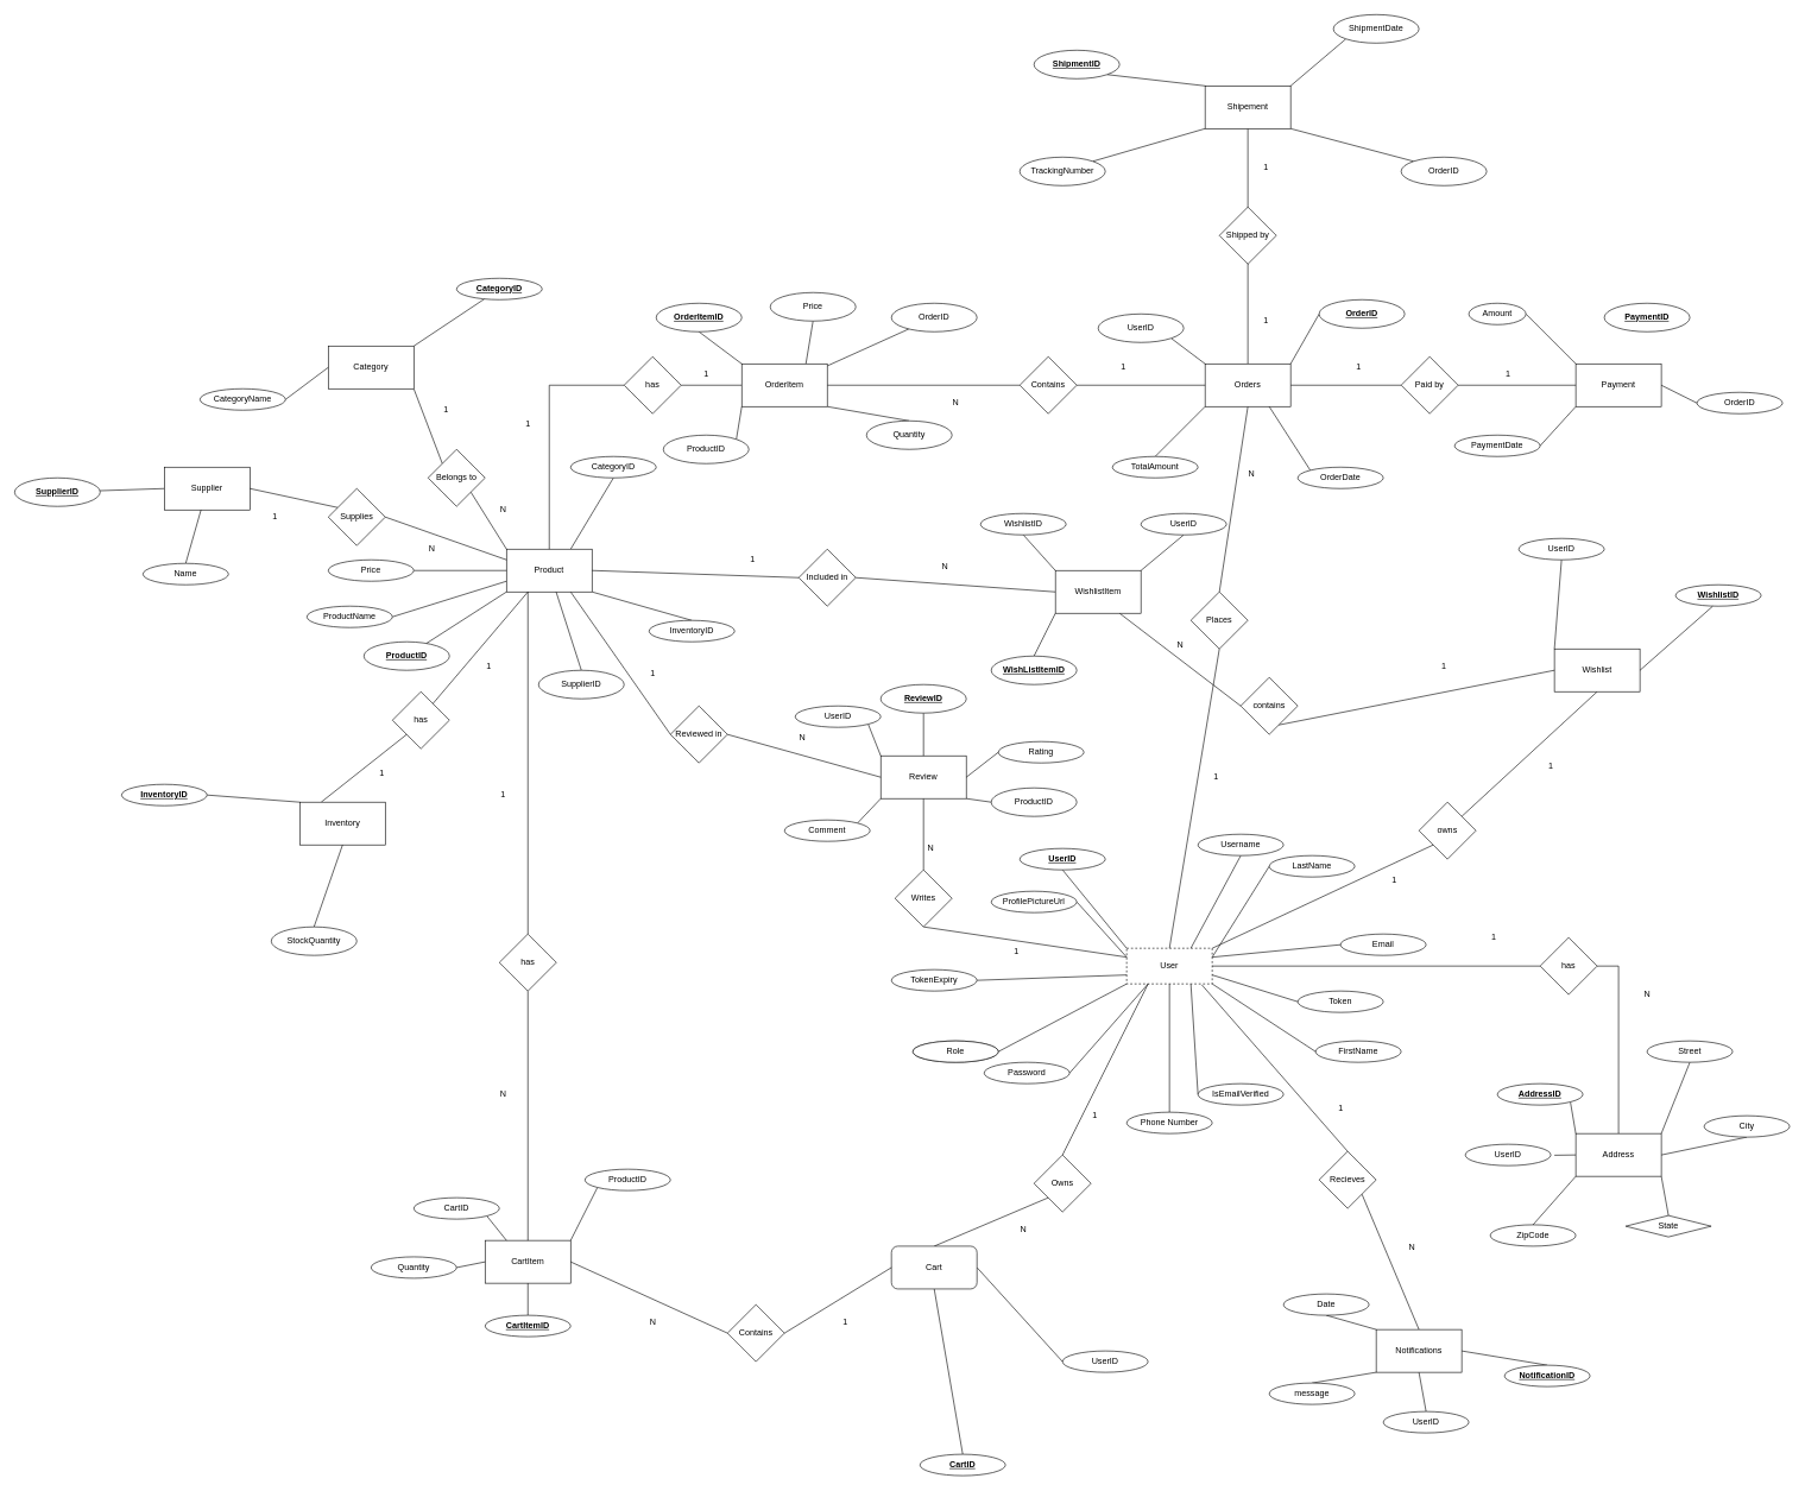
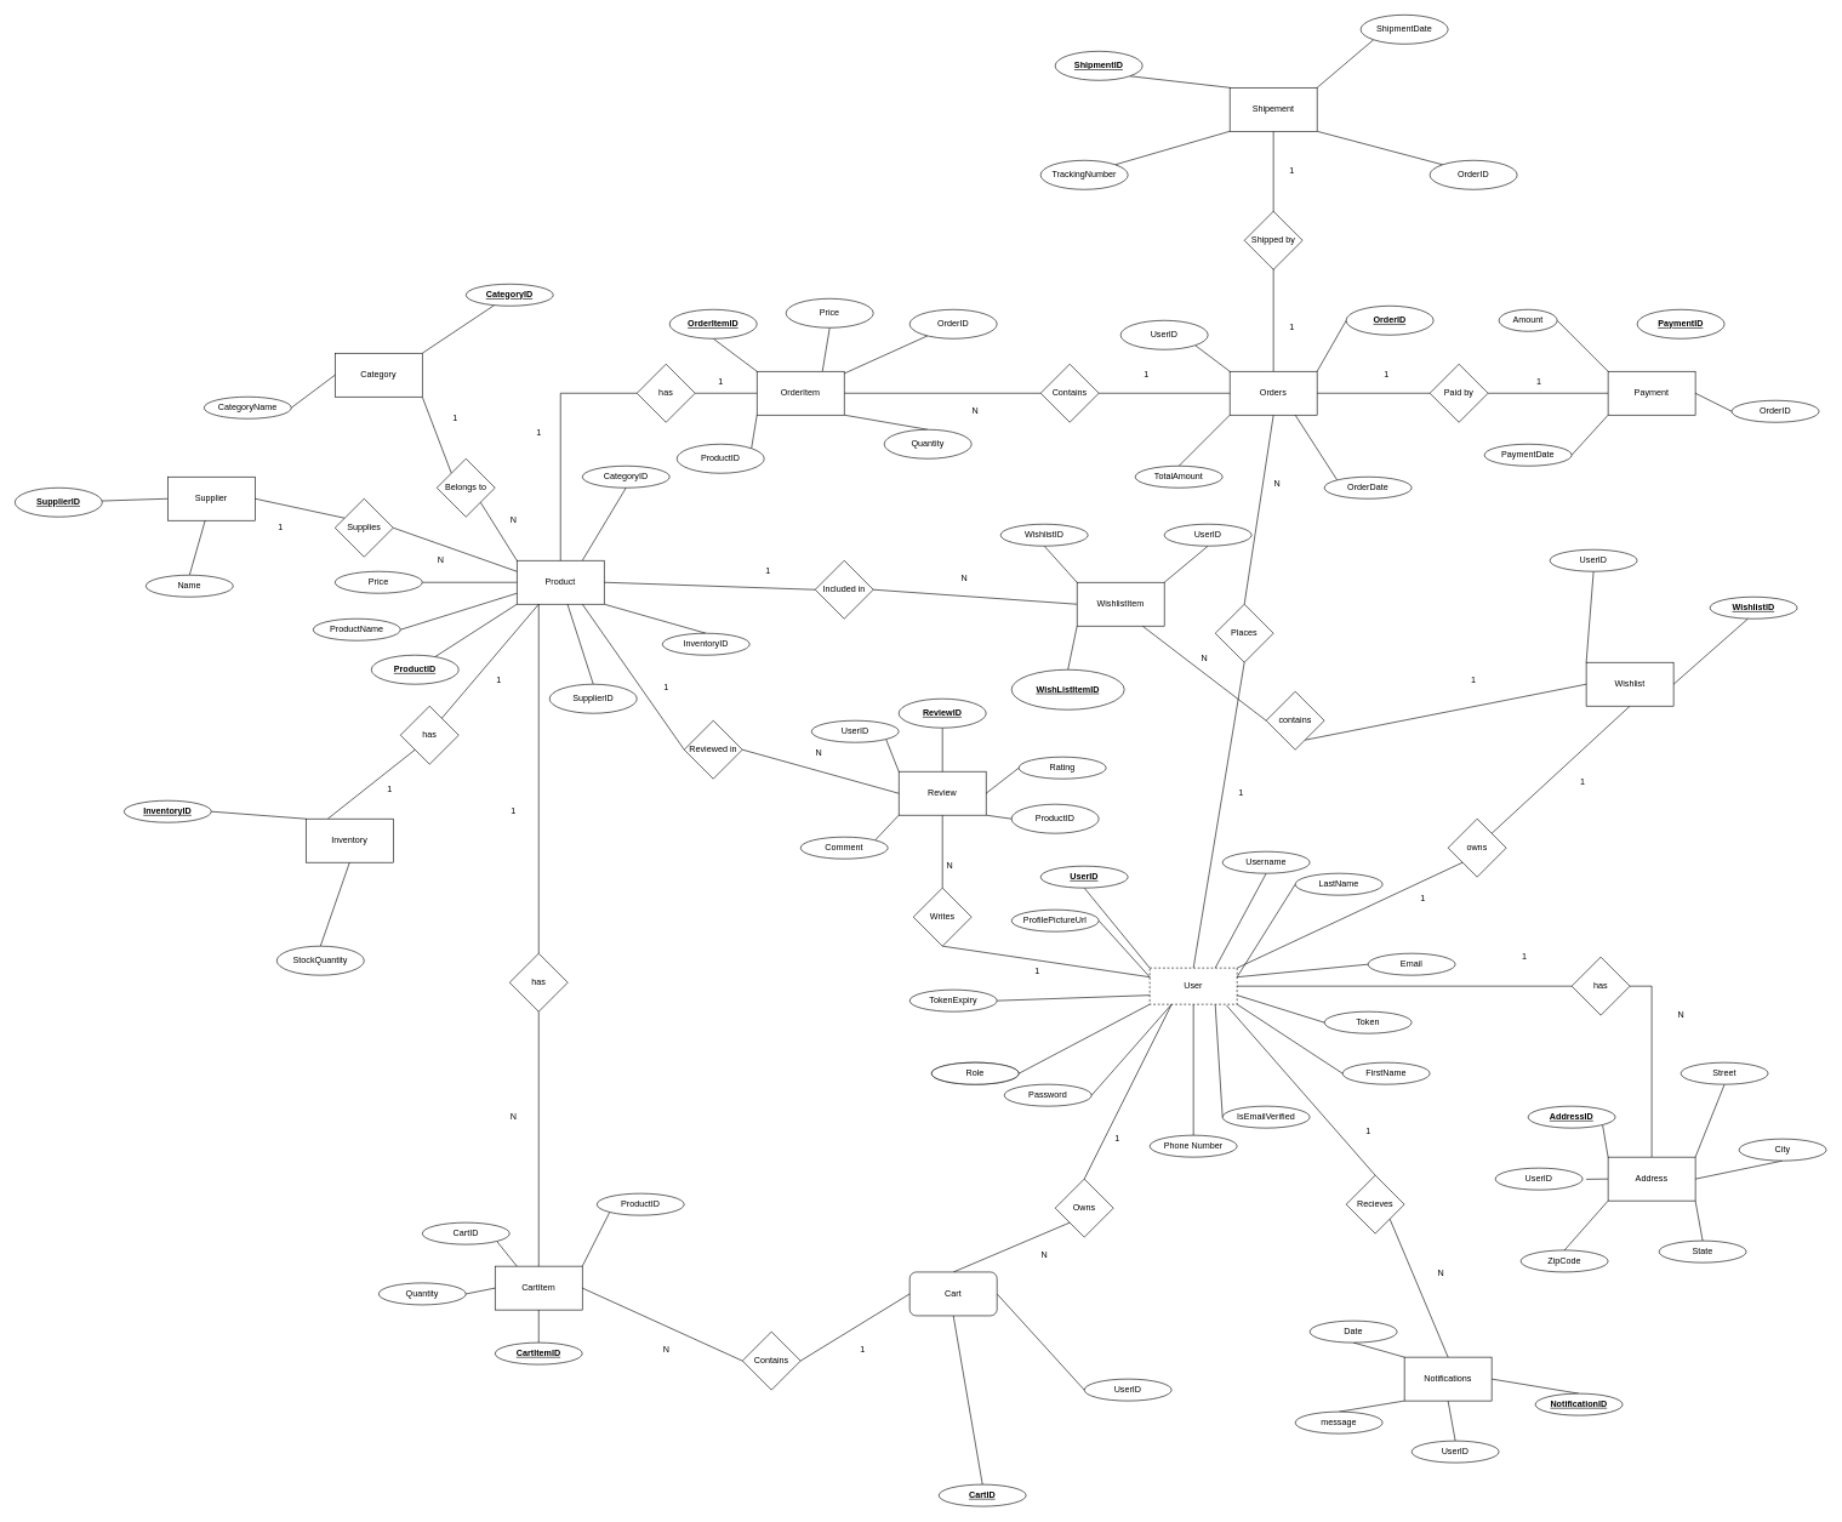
- <mxCell id="182" value="&lt;b&gt;&lt;u&gt;WishListItemID&lt;/u&gt;&lt;/b&gt;" style="ellipse;whiteSpace=wrap;html=1;" vertex="1" parent="1"><mxGeometry x="1390" y="920" width="120" height="40" as="geometry" /></mxCell>
+ <mxCell id="182" value="&lt;b&gt;&lt;u&gt;WishListItemID&lt;/u&gt;&lt;/b&gt;" style="ellipse;whiteSpace=wrap;html=1;" vertex="1" parent="1"><mxGeometry x="1390" y="920" width="155" height="55" as="geometry" /></mxCell>
- <mxCell id="194" value="State" style="rhombus;whiteSpace=wrap;html=1;" vertex="1" parent="1"><mxGeometry x="2280" y="1705" width="120" height="30" as="geometry" /></mxCell>
+ <mxCell id="194" value="State" style="ellipse;whiteSpace=wrap;html=1;" vertex="1" parent="1"><mxGeometry x="2280" y="1705" width="120" height="30" as="geometry" /></mxCell>
